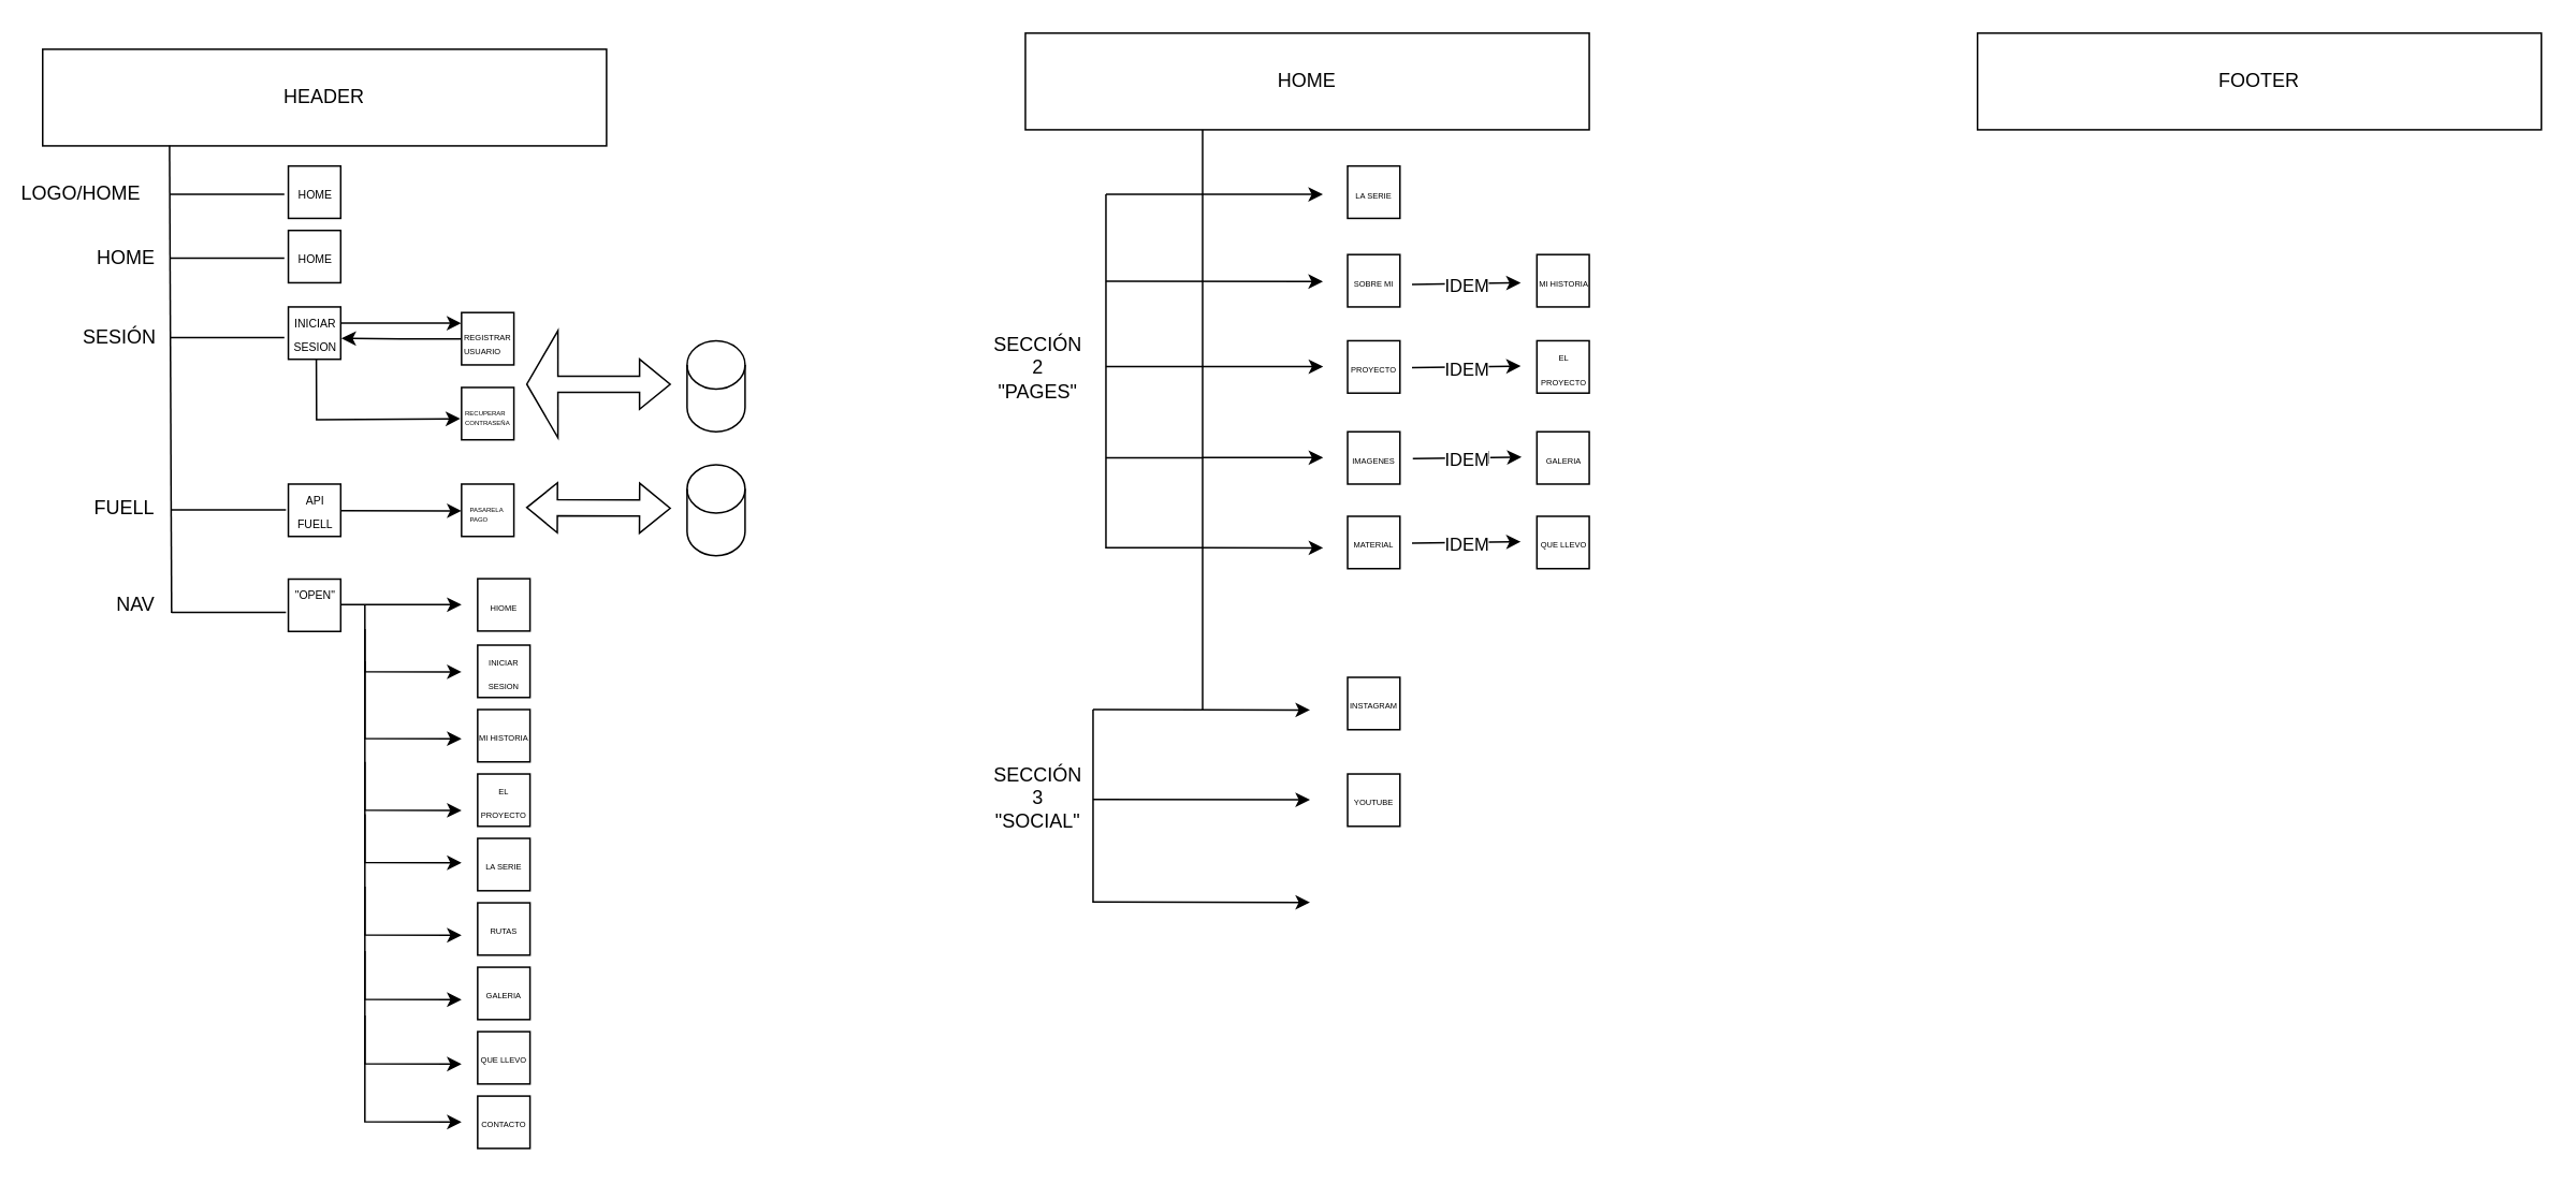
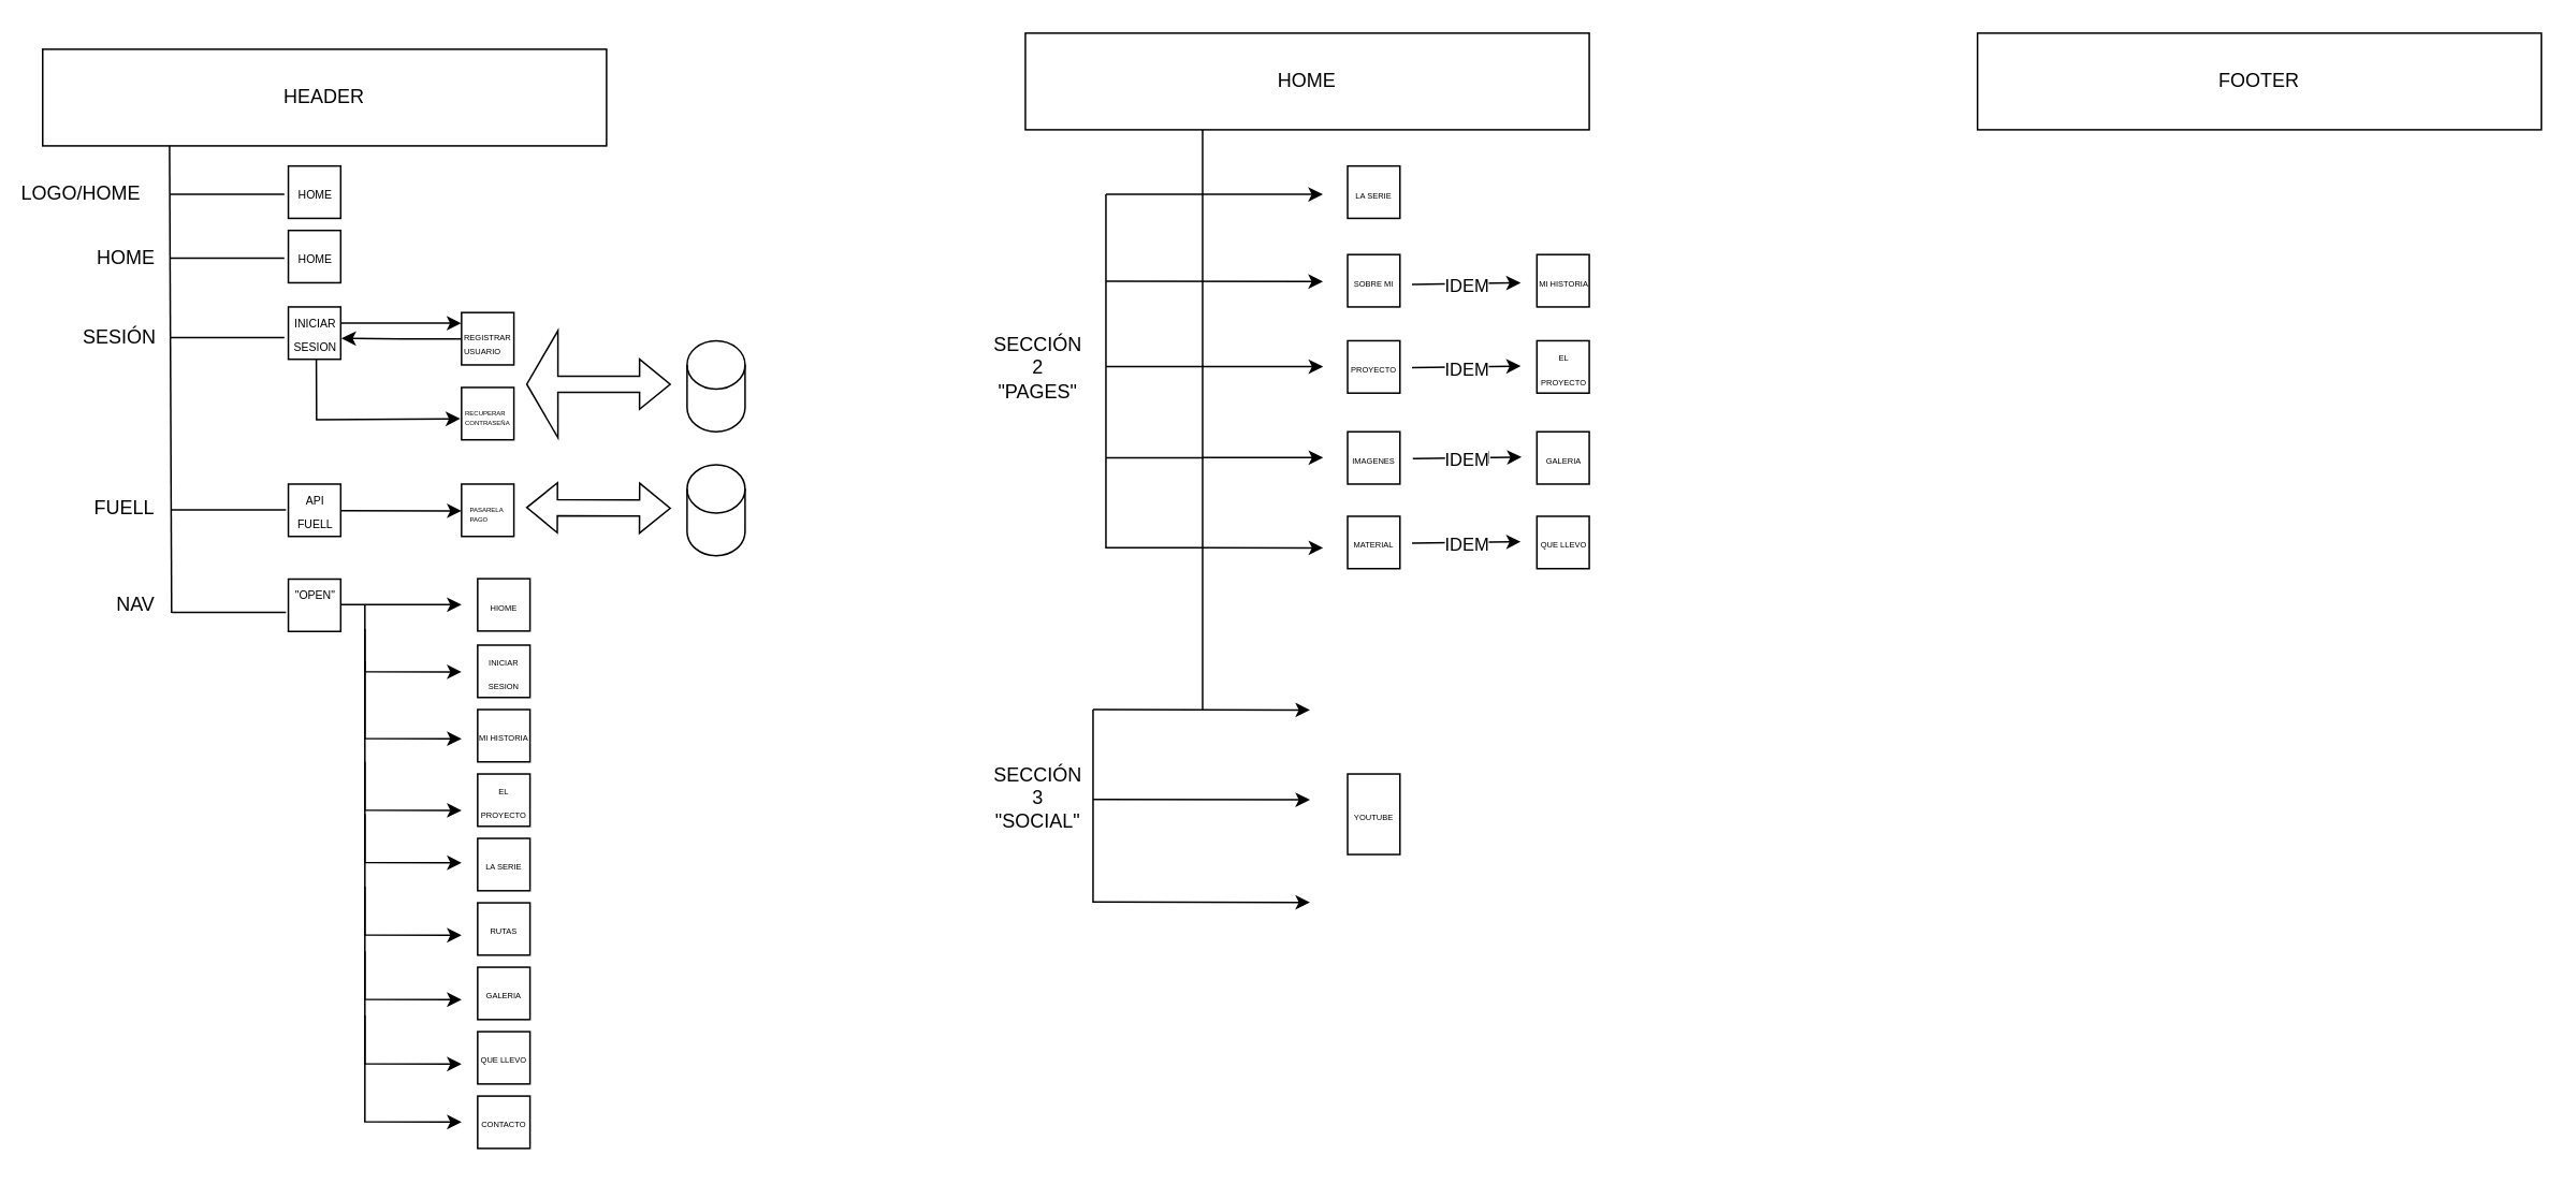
- <mxCell id="55" value="&lt;div style=&quot;&quot;&gt;&lt;span style=&quot;font-size: 5px;&quot;&gt;INSTAGRAM&lt;/span&gt;&lt;/div&gt;" style="whiteSpace=wrap;html=1;aspect=fixed;align=center;" vertex="1" parent="1"><mxGeometry x="836" y="420" width="32.5" height="32.5" as="geometry" /></mxCell>
- <mxCell id="86" value="&lt;div style=&quot;&quot;&gt;&lt;span style=&quot;font-size: 5px;&quot;&gt;YOUTUBE&lt;/span&gt;&lt;/div&gt;" style="whiteSpace=wrap;html=1;aspect=fixed;align=center;" vertex="1" parent="1"><mxGeometry x="836" y="480" width="32.5" height="32.5" as="geometry" /></mxCell>
+ <mxCell id="86" value="&lt;div style=&quot;&quot;&gt;&lt;span style=&quot;font-size: 5px;&quot;&gt;YOUTUBE&lt;/span&gt;&lt;/div&gt;" style="whiteSpace=wrap;html=1;aspect=fixed;align=center;" vertex="1" parent="1"><mxGeometry x="836" y="480" width="32.5" height="50" as="geometry" /></mxCell>
